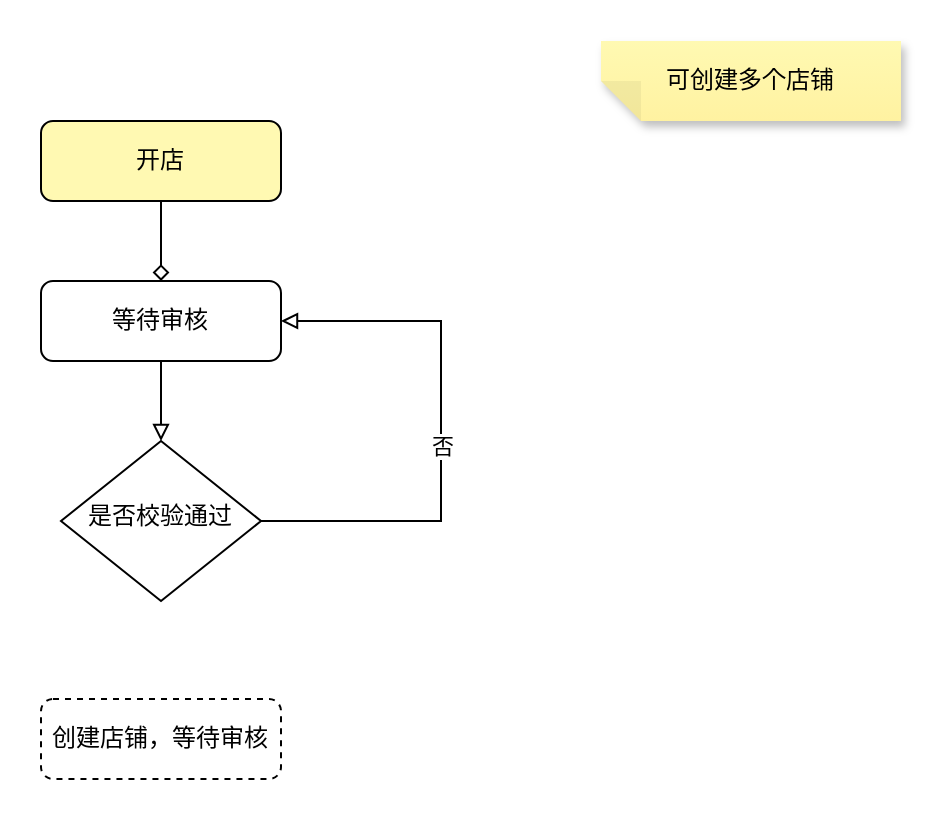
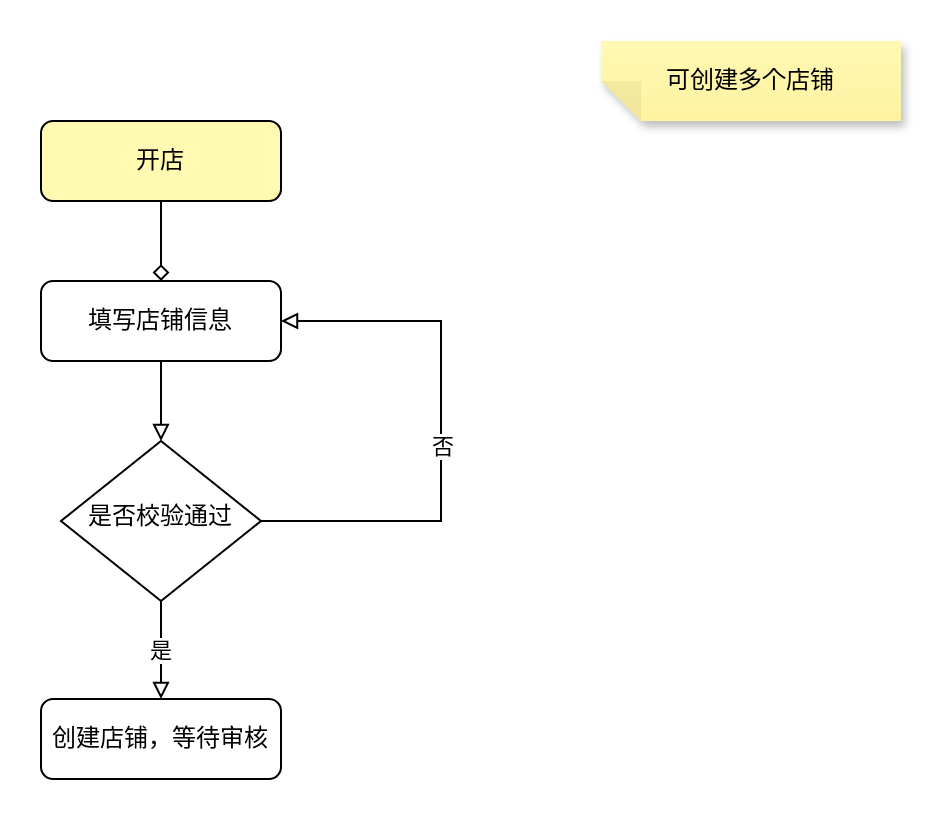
- <mxCell id="5" value="等待审核" style="rounded=1;whiteSpace=wrap;html=1;fontSize=12;glass=0;strokeWidth=1;shadow=0;" vertex="1" parent="1"><mxGeometry x="20" y="140" width="120" height="40" as="geometry" /></mxCell>
+ <mxCell id="5" value="填写店铺信息" style="rounded=1;whiteSpace=wrap;html=1;fontSize=12;glass=0;strokeWidth=1;shadow=0;" vertex="1" parent="1"><mxGeometry x="20" y="140" width="120" height="40" as="geometry" /></mxCell>
+ <mxCell id="8" value="是" style="edgeStyle=none;rounded=0;orthogonalLoop=1;jettySize=auto;html=1;endArrow=block;endFill=0;fillColor=none;" edge="1" parent="1" source="9" target="10"><mxGeometry relative="1" as="geometry" /></mxCell>
- <mxCell id="10" value="创建店铺，等待审核" style="rounded=1;whiteSpace=wrap;html=1;fontSize=12;glass=0;strokeWidth=1;shadow=0;dashed=1;" vertex="1" parent="1"><mxGeometry x="20" y="349" width="120" height="40" as="geometry" /></mxCell>
+ <mxCell id="10" value="创建店铺，等待审核" style="rounded=1;whiteSpace=wrap;html=1;fontSize=12;glass=0;strokeWidth=1;shadow=0;" vertex="1" parent="1"><mxGeometry x="20" y="349" width="120" height="40" as="geometry" /></mxCell>
